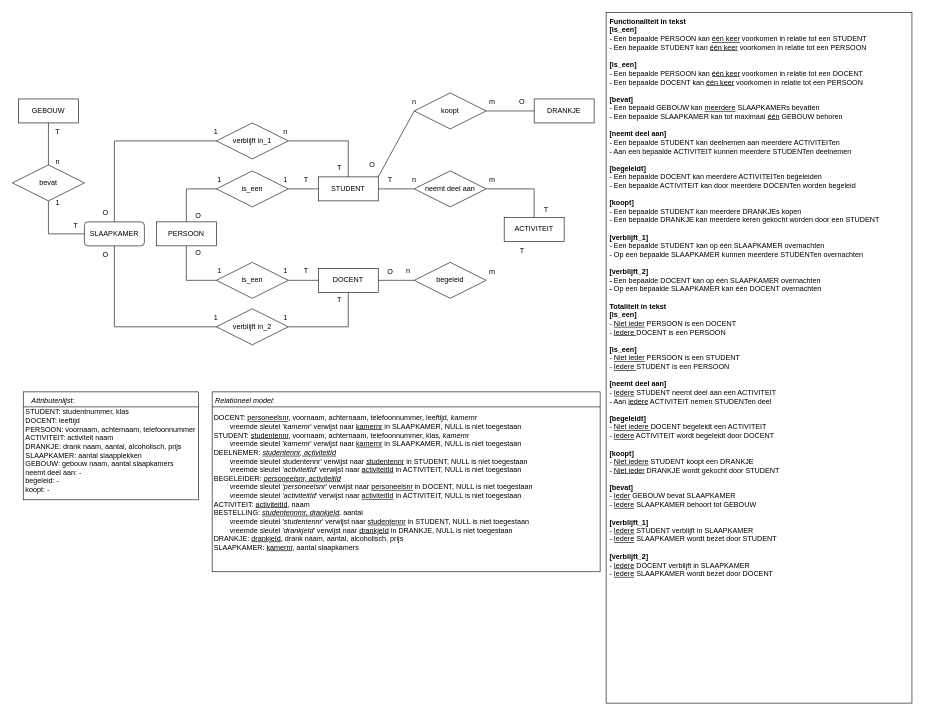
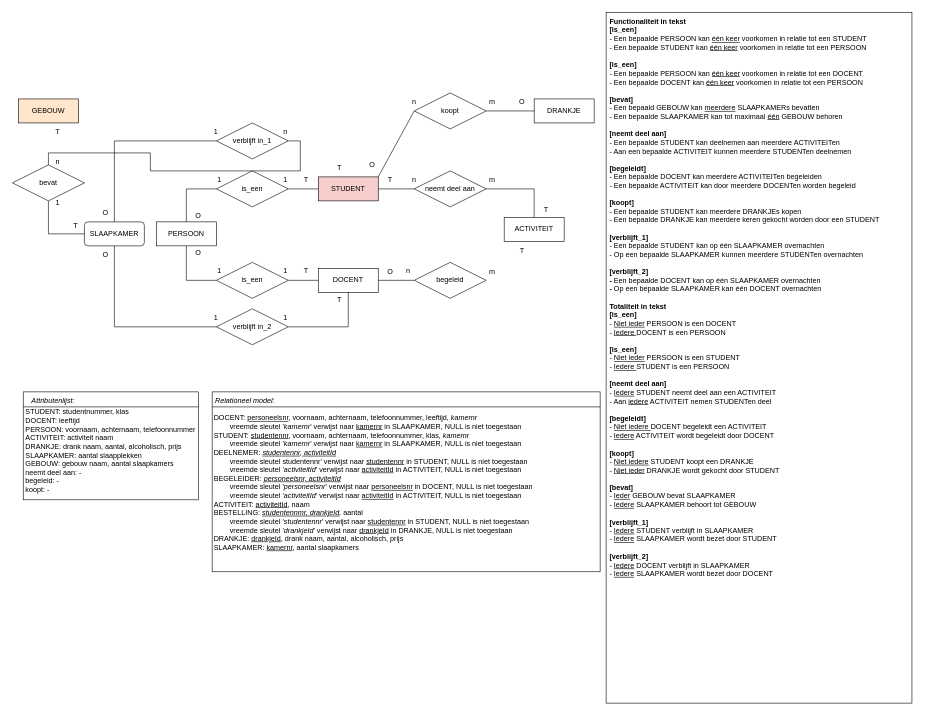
- <mxCell id="16" value="GEBOUW" style="whiteSpace=wrap;html=1;align=center;" vertex="1" parent="1"><mxGeometry x="30" y="164.5" width="100" height="40" as="geometry" /></mxCell>
+ <mxCell id="16" value="GEBOUW" style="whiteSpace=wrap;html=1;align=center;fillColor=#ffe6cc;" vertex="1" parent="1"><mxGeometry x="30" y="164.5" width="100" height="40" as="geometry" /></mxCell>
- <mxCell id="57" style="edgeStyle=orthogonalEdgeStyle;rounded=0;orthogonalLoop=1;jettySize=auto;html=1;exitX=0.5;exitY=0;exitDx=0;exitDy=0;entryX=0.5;entryY=1;entryDx=0;entryDy=0;endArrow=none;startFill=0;" edge="1" parent="1" source="58" target="16"><mxGeometry relative="1" as="geometry" /></mxCell>
- <mxCell id="36" style="edgeStyle=orthogonalEdgeStyle;rounded=0;orthogonalLoop=1;jettySize=auto;html=1;exitX=1;exitY=0.5;exitDx=0;exitDy=0;entryX=0.5;entryY=0;entryDx=0;entryDy=0;endArrow=none;startFill=0;" edge="1" parent="1" source="38" target="5"><mxGeometry relative="1" as="geometry" /></mxCell>
+ <mxCell id="36" style="edgeStyle=orthogonalEdgeStyle;rounded=0;orthogonalLoop=1;jettySize=auto;html=1;exitX=1;exitY=0.5;exitDx=0;exitDy=0;endArrow=none;startFill=0;" edge="1" parent="1" source="38" target="58"><mxGeometry relative="1" as="geometry" /></mxCell>
- <mxCell id="5" value="STUDENT" style="whiteSpace=wrap;html=1;align=center;" vertex="1" parent="1"><mxGeometry x="530" y="294.5" width="100" height="40" as="geometry" /></mxCell>
+ <mxCell id="5" value="STUDENT" style="whiteSpace=wrap;html=1;align=center;fillColor=#f8cecc;" vertex="1" parent="1"><mxGeometry x="530" y="294.5" width="100" height="40" as="geometry" /></mxCell>
